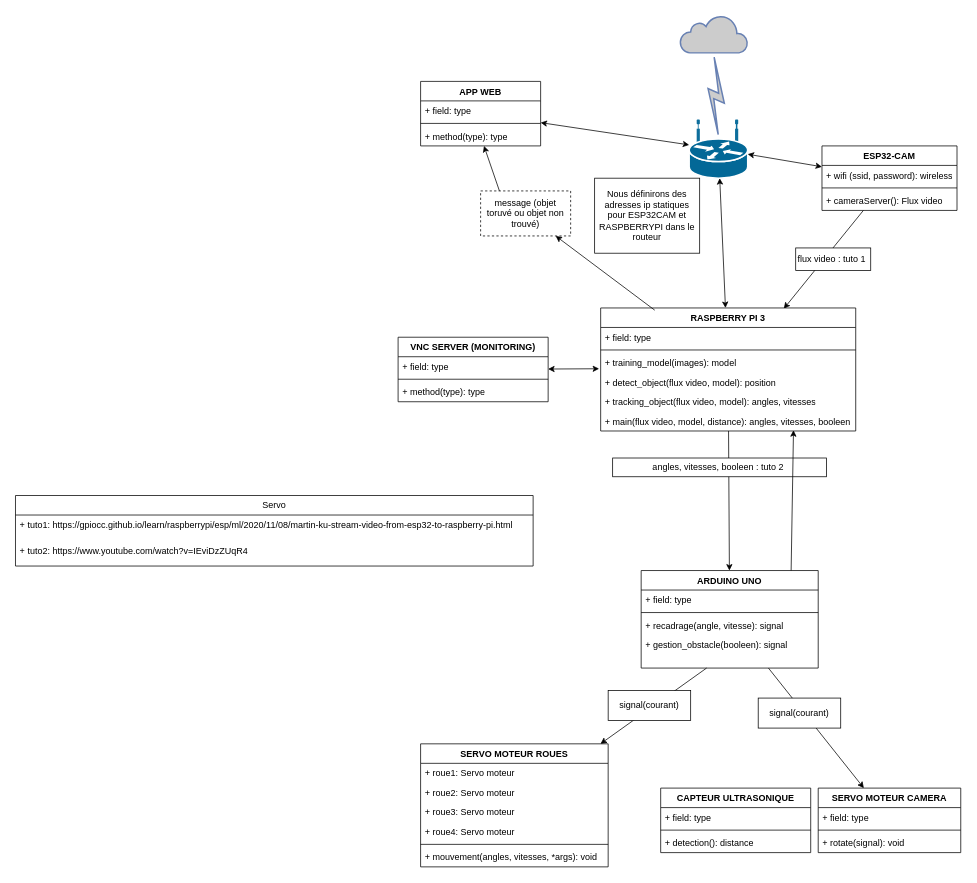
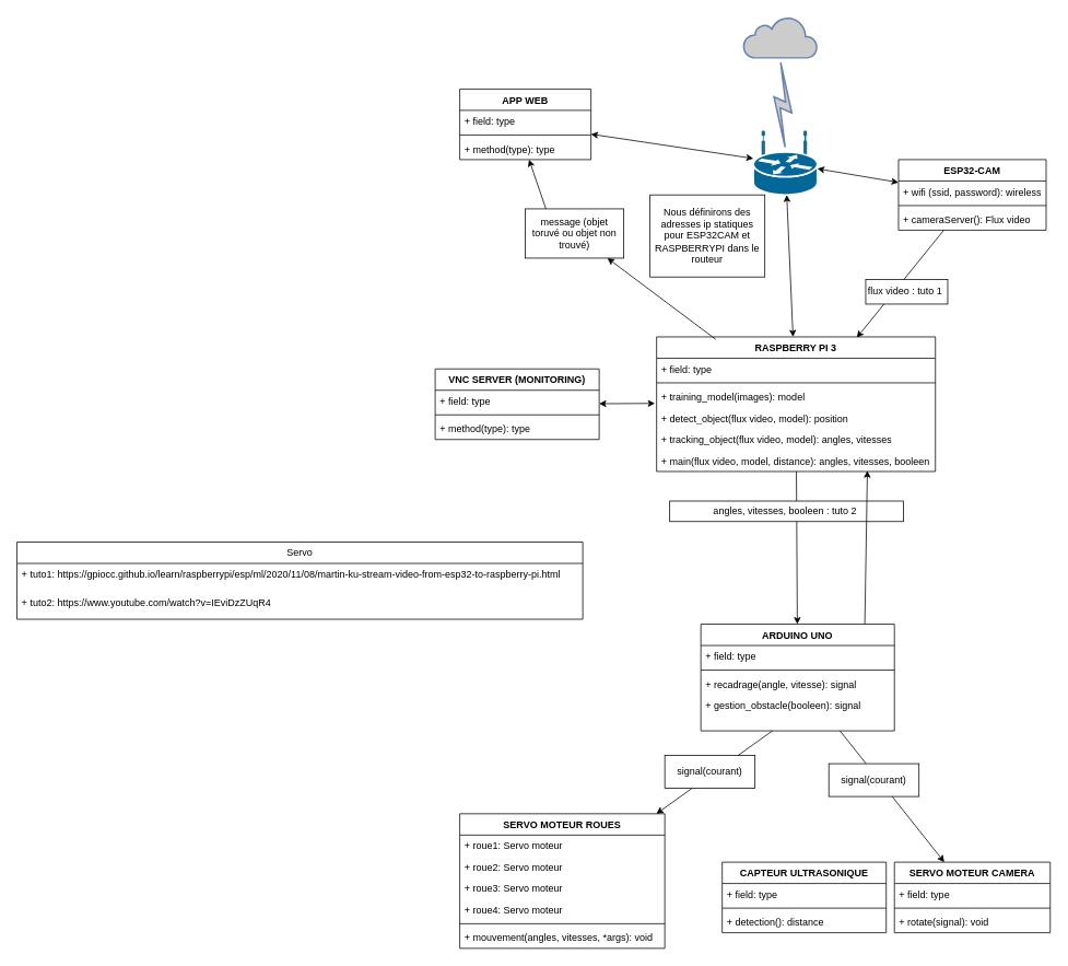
- <mxCell id="60" value="message (objet toruvé ou objet non trouvé)" style="rounded=0;whiteSpace=wrap;html=1;dashed=1;" vertex="1" parent="1"><mxGeometry x="640" y="254" width="120" height="60" as="geometry" /></mxCell>
+ <mxCell id="60" value="message (objet toruvé ou objet non trouvé)" style="rounded=0;whiteSpace=wrap;html=1;" vertex="1" parent="1"><mxGeometry x="640" y="254" width="120" height="60" as="geometry" /></mxCell>
- <mxCell id="3" value="flux video : tuto 1&amp;nbsp;" style="rounded=0;whiteSpace=wrap;html=1;" vertex="1" parent="1"><mxGeometry x="1060" y="330" width="100" height="30" as="geometry" /></mxCell>
+ <mxCell id="3" value="flux video : tuto 1&amp;nbsp;" style="rounded=0;whiteSpace=wrap;html=1;" vertex="1" parent="1"><mxGeometry x="1055" y="340" width="100" height="30" as="geometry" /></mxCell>
